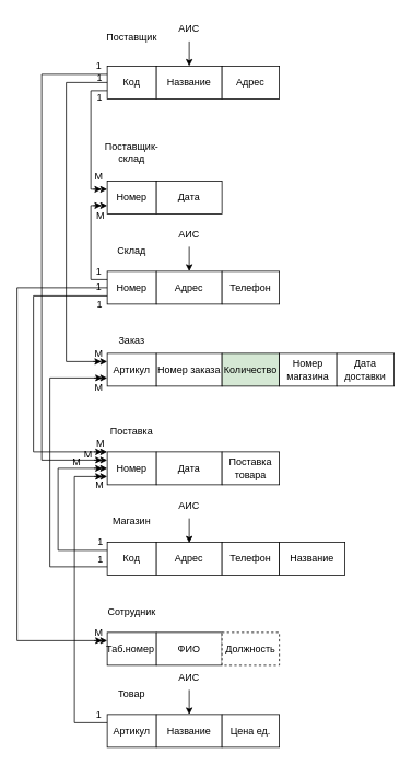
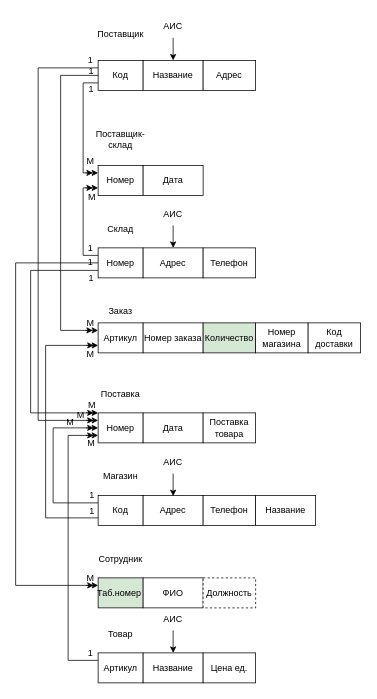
- <mxCell id="37" value="Дата доставки" style="rounded=0;whiteSpace=wrap;html=1;" vertex="1" parent="31"><mxGeometry x="280" y="30" width="70" height="40" as="geometry" /></mxCell>
+ <mxCell id="37" value="Код доставки" style="rounded=0;whiteSpace=wrap;html=1;" vertex="1" parent="31"><mxGeometry x="280" y="30" width="70" height="40" as="geometry" /></mxCell>
- <mxCell id="17" value="Таб.номер&amp;nbsp;" style="rounded=0;whiteSpace=wrap;html=1;" vertex="1" parent="15"><mxGeometry y="40" width="60" height="40" as="geometry" /></mxCell>
+ <mxCell id="17" value="Таб.номер&amp;nbsp;" style="rounded=0;whiteSpace=wrap;html=1;fillColor=#d5e8d4;" vertex="1" parent="15"><mxGeometry y="40" width="60" height="40" as="geometry" /></mxCell>
